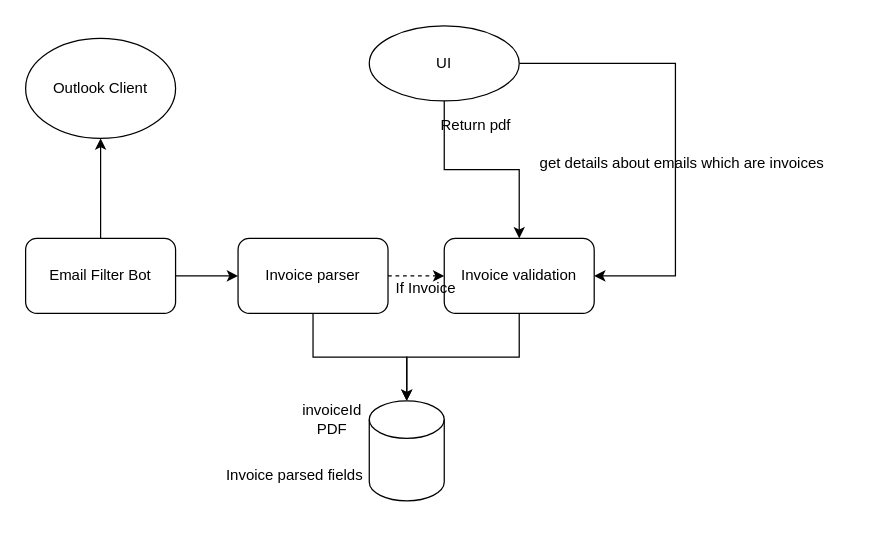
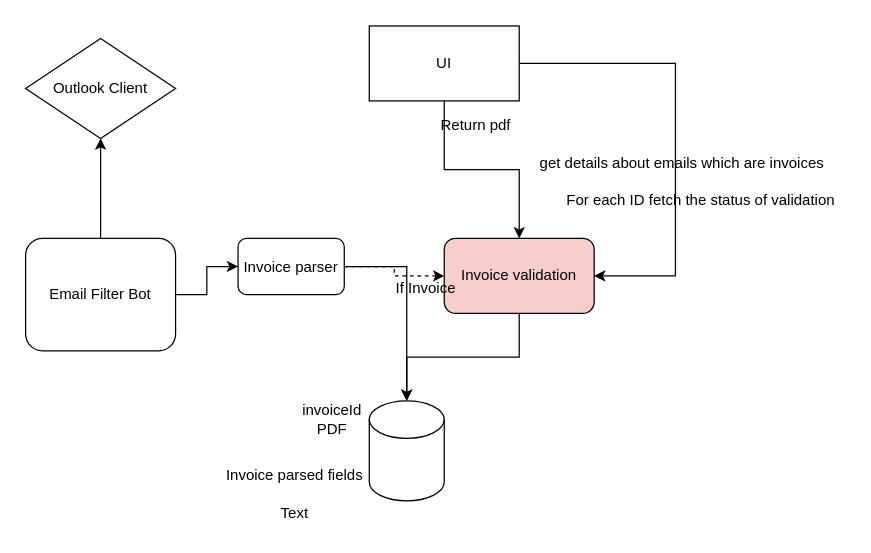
- <mxCell id="4" value="UI" style="ellipse;whiteSpace=wrap;html=1;" vertex="1" parent="1"><mxGeometry x="295" y="20" width="120" height="60" as="geometry" /></mxCell>
+ <mxCell id="4" value="UI" style="rounded=0;whiteSpace=wrap;html=1;" vertex="1" parent="1"><mxGeometry x="295" y="20" width="120" height="60" as="geometry" /></mxCell>
- <mxCell id="15" value="Outlook Client" style="ellipse;whiteSpace=wrap;html=1;" vertex="1" parent="1"><mxGeometry x="20" y="30" width="120" height="80" as="geometry" /></mxCell>
+ <mxCell id="15" value="Outlook Client" style="rhombus;whiteSpace=wrap;html=1;" vertex="1" parent="1"><mxGeometry x="20" y="30" width="120" height="80" as="geometry" /></mxCell>
+ <mxCell id="14" value="For each ID fetch the status of validation" style="text;html=1;align=center;verticalAlign=middle;resizable=0;points=[];autosize=1;strokeColor=none;fillColor=none;" vertex="1" parent="1"><mxGeometry x="445" y="150" width="230" height="20" as="geometry" /></mxCell>
- <mxCell id="7" value="Email Filter Bot" style="rounded=1;whiteSpace=wrap;html=1;" vertex="1" parent="1"><mxGeometry x="20" y="190" width="120" height="60" as="geometry" /></mxCell>
+ <mxCell id="7" value="Email Filter Bot" style="rounded=1;whiteSpace=wrap;html=1;" vertex="1" parent="1"><mxGeometry x="20" y="190" width="120" height="90" as="geometry" /></mxCell>
- <mxCell id="10" value="Invoice parser" style="rounded=1;whiteSpace=wrap;html=1;" vertex="1" parent="1"><mxGeometry x="190" y="190" width="120" height="60" as="geometry" /></mxCell>
+ <mxCell id="10" value="Invoice parser" style="rounded=1;whiteSpace=wrap;html=1;" vertex="1" parent="1"><mxGeometry x="190" y="190" width="85" height="45" as="geometry" /></mxCell>
- <mxCell id="12" value="Invoice validation" style="rounded=1;whiteSpace=wrap;html=1;" vertex="1" parent="1"><mxGeometry x="355" y="190" width="120" height="60" as="geometry" /></mxCell>
+ <mxCell id="12" value="Invoice validation" style="rounded=1;whiteSpace=wrap;html=1;fillColor=#f8cecc;" vertex="1" parent="1"><mxGeometry x="355" y="190" width="120" height="60" as="geometry" /></mxCell>
+ <mxCell id="21" value="Text" style="text;html=1;align=center;verticalAlign=middle;resizable=0;points=[];autosize=1;strokeColor=none;fillColor=none;" vertex="1" parent="1"><mxGeometry x="215" y="400" width="40" height="20" as="geometry" /></mxCell>
